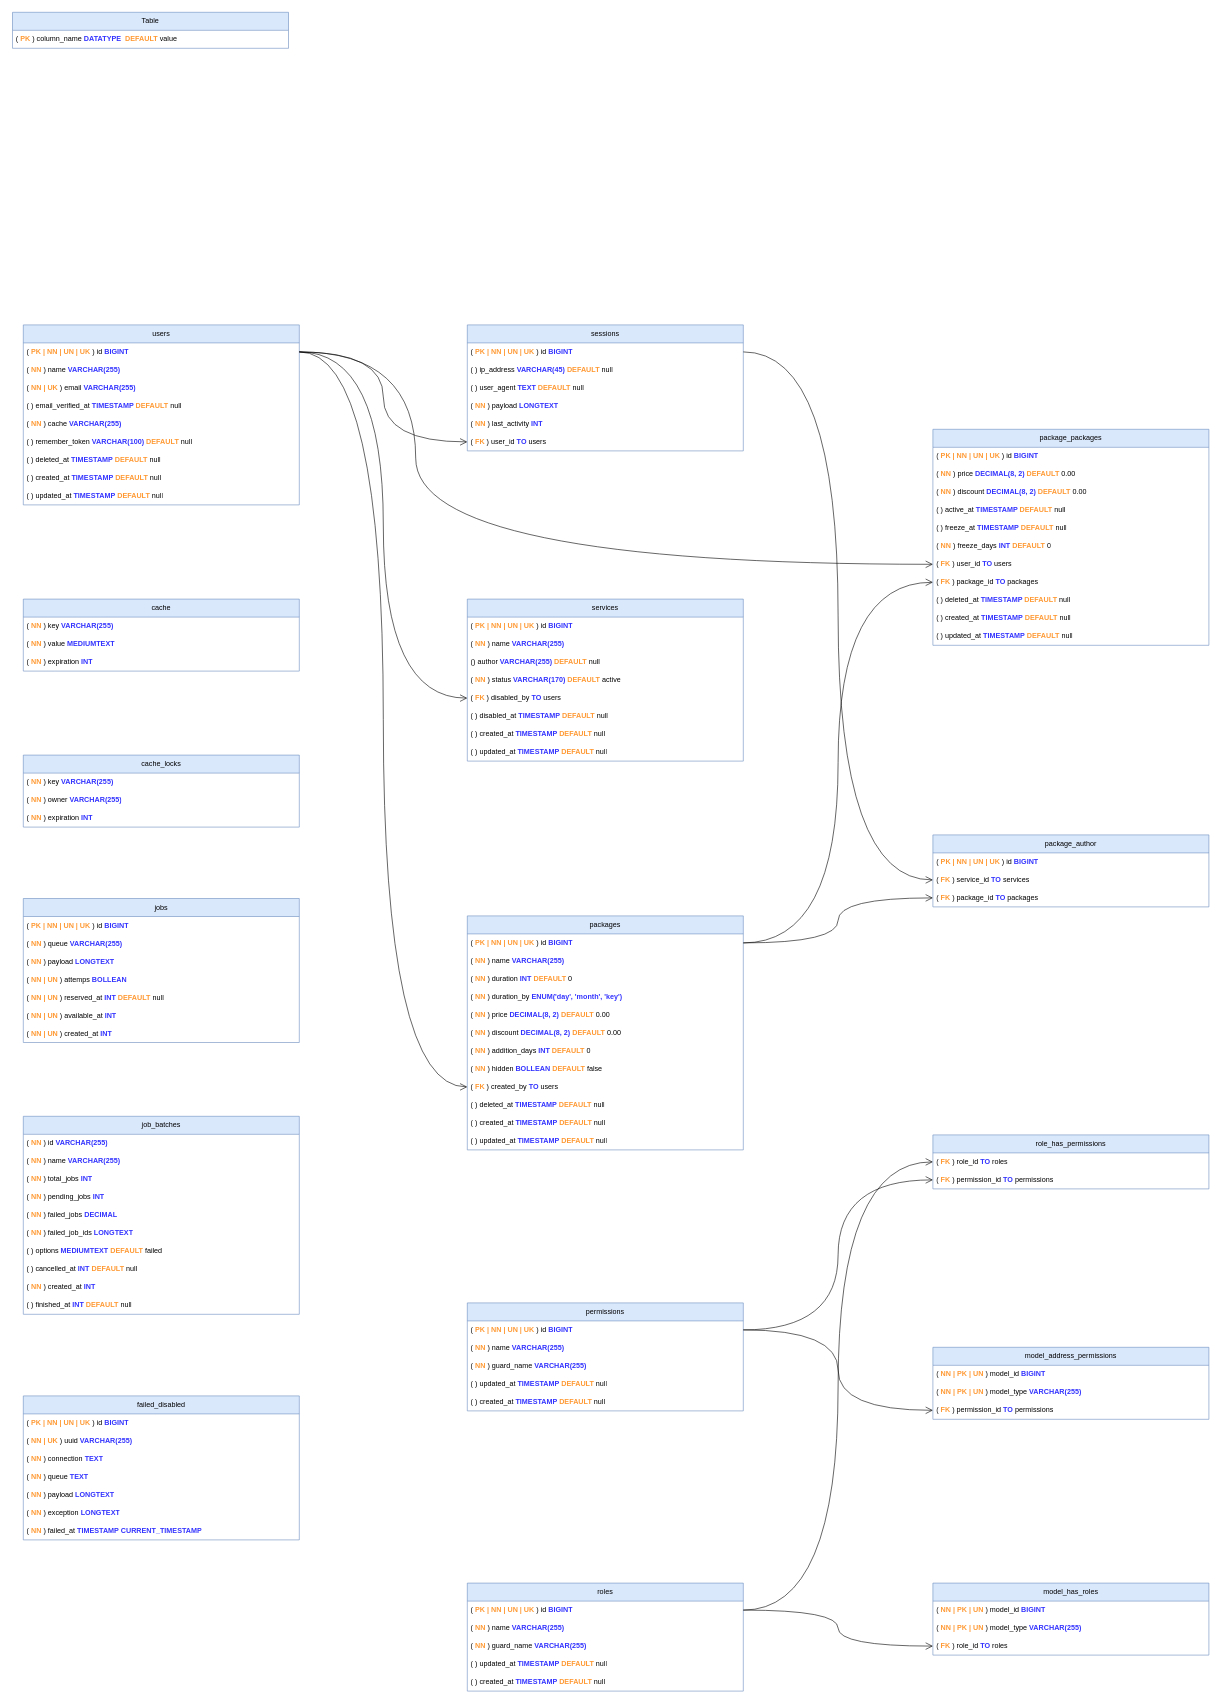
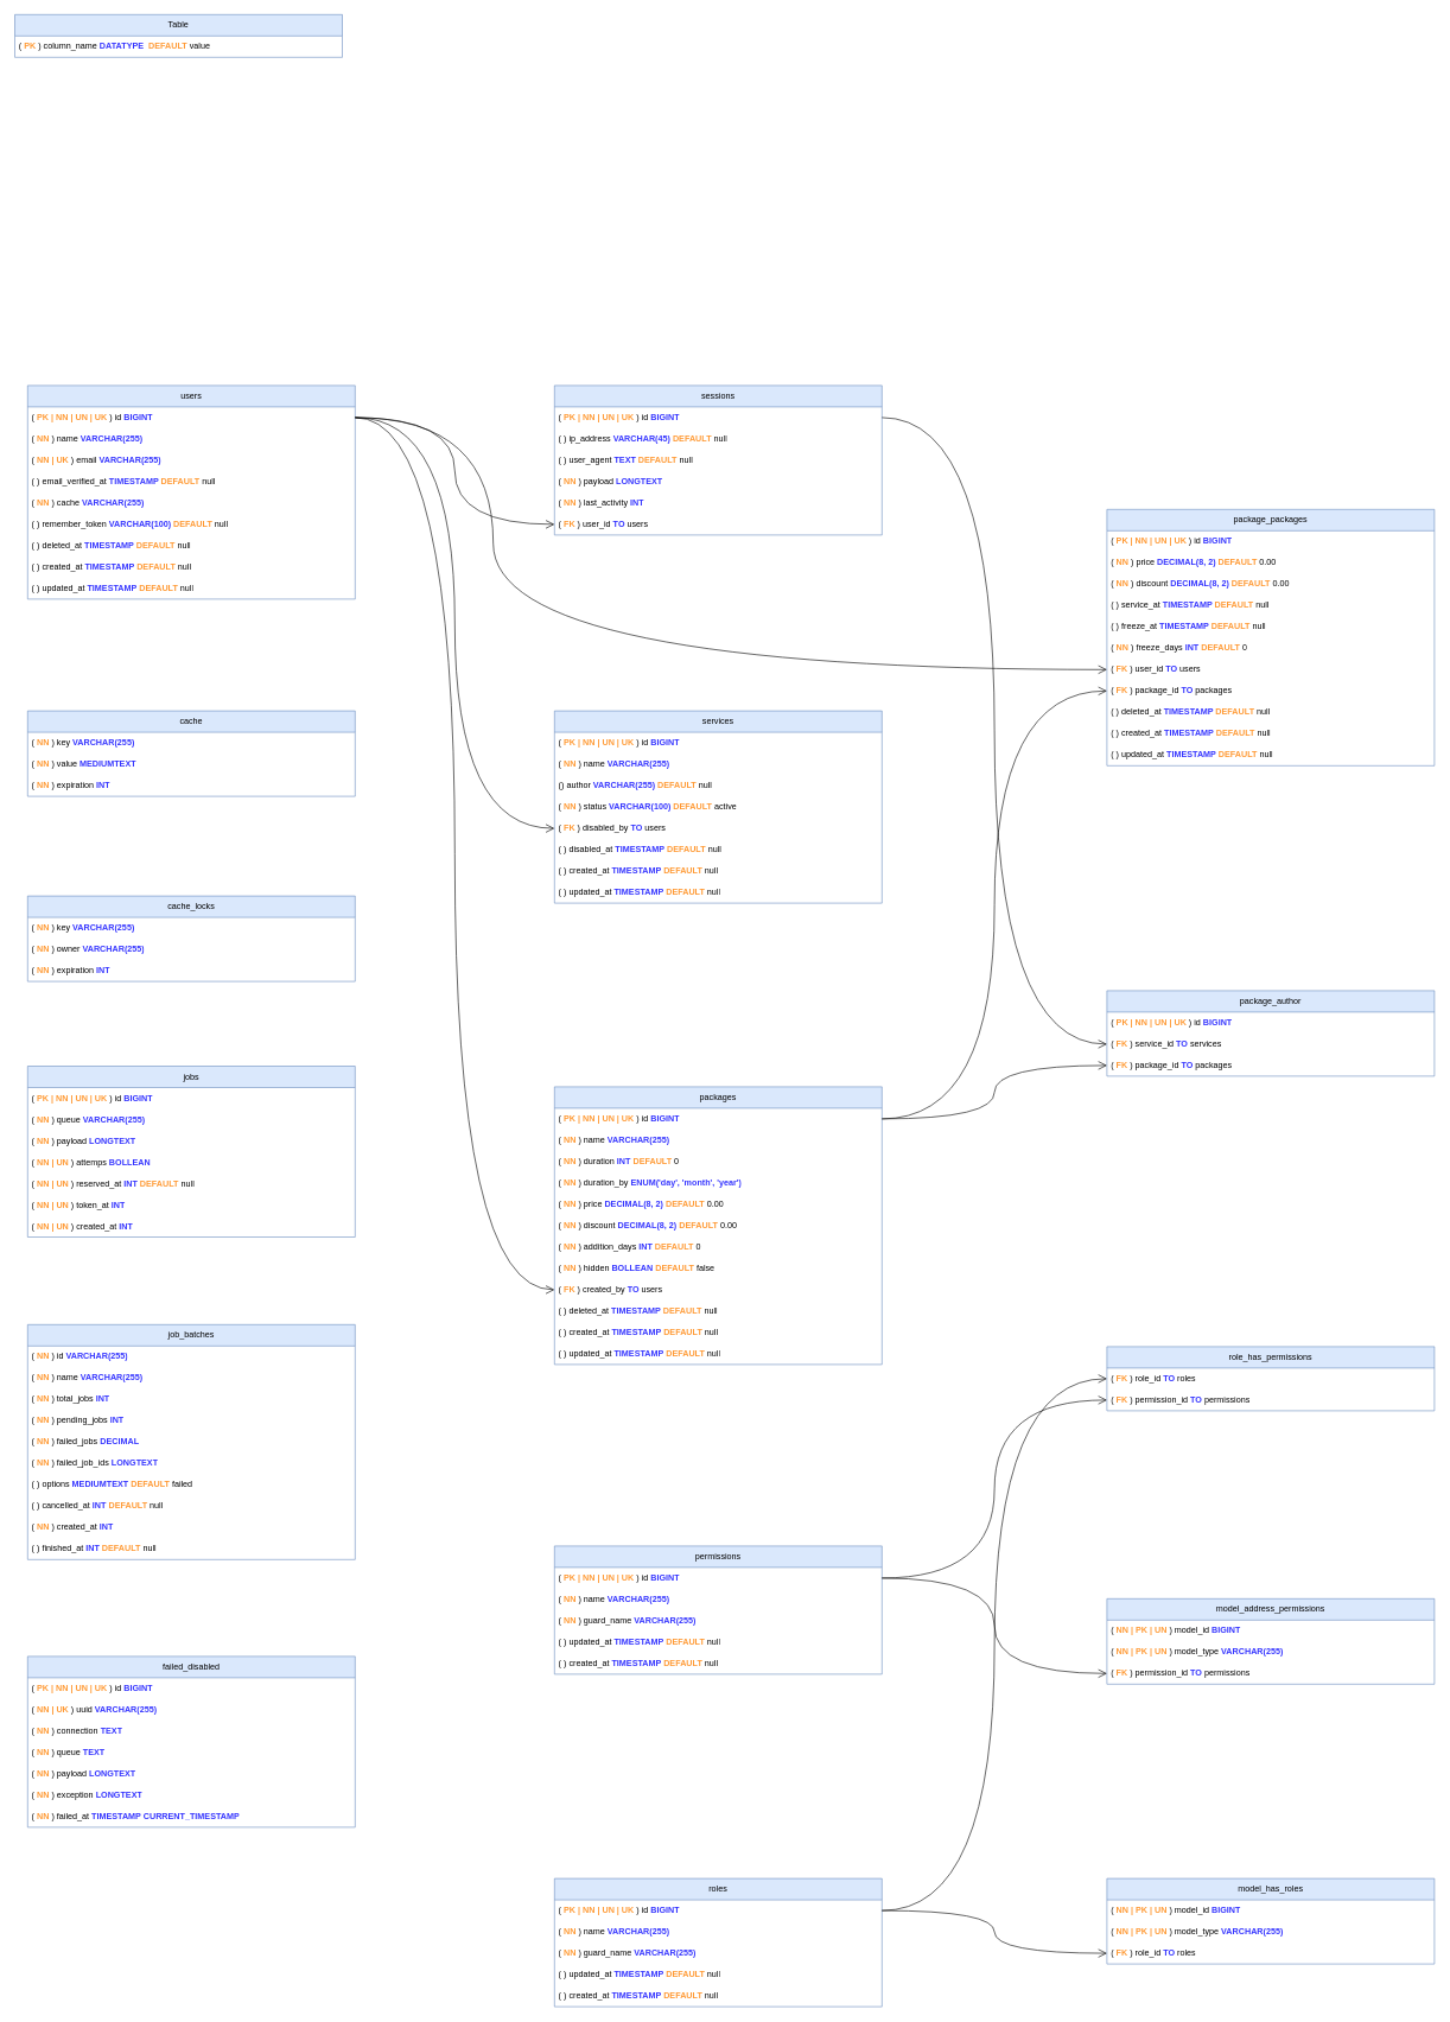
- <mxCell id="85" value="(&lt;b&gt;&lt;font color=&quot;#ff9933&quot;&gt; &lt;/font&gt;&lt;/b&gt;) active_at &lt;font color=&quot;#3333ff&quot;&gt;&lt;b&gt;TIMESTAMP &lt;/b&gt;&lt;/font&gt;&lt;font color=&quot;#ff9933&quot;&gt;&lt;b&gt;DEFAULT&lt;/b&gt;&lt;/font&gt; null" style="text;strokeColor=none;fillColor=none;align=left;verticalAlign=middle;spacingLeft=4;spacingRight=4;overflow=hidden;points=[[0,0.5],[1,0.5]];portConstraint=eastwest;rotatable=0;whiteSpace=wrap;html=1;fontFamily=Helvetica;" vertex="1" parent="81"><mxGeometry y="120" width="460" height="30" as="geometry" /></mxCell>
+ <mxCell id="85" value="(&lt;b&gt;&lt;font color=&quot;#ff9933&quot;&gt; &lt;/font&gt;&lt;/b&gt;) service_at &lt;font color=&quot;#3333ff&quot;&gt;&lt;b&gt;TIMESTAMP &lt;/b&gt;&lt;/font&gt;&lt;font color=&quot;#ff9933&quot;&gt;&lt;b&gt;DEFAULT&lt;/b&gt;&lt;/font&gt; null" style="text;strokeColor=none;fillColor=none;align=left;verticalAlign=middle;spacingLeft=4;spacingRight=4;overflow=hidden;points=[[0,0.5],[1,0.5]];portConstraint=eastwest;rotatable=0;whiteSpace=wrap;html=1;fontFamily=Helvetica;" vertex="1" parent="81"><mxGeometry y="120" width="460" height="30" as="geometry" /></mxCell>
- <mxCell id="61" value="(&amp;nbsp;&lt;b&gt;&lt;font color=&quot;#ff9933&quot;&gt;NN &lt;/font&gt;&lt;/b&gt; ) status &lt;font color=&quot;#3333ff&quot;&gt;&lt;b&gt;VARCHAR(170)&lt;/b&gt;&lt;/font&gt; &lt;font color=&quot;#ff9933&quot;&gt;&lt;b&gt;DEFAULT&lt;/b&gt;&lt;/font&gt; active" style="text;strokeColor=none;fillColor=none;align=left;verticalAlign=middle;spacingLeft=4;spacingRight=4;overflow=hidden;points=[[0,0.5],[1,0.5]];portConstraint=eastwest;rotatable=0;whiteSpace=wrap;html=1;fontFamily=Helvetica;" vertex="1" parent="57"><mxGeometry y="120" width="460" height="30" as="geometry" /></mxCell>
+ <mxCell id="61" value="(&amp;nbsp;&lt;b&gt;&lt;font color=&quot;#ff9933&quot;&gt;NN &lt;/font&gt;&lt;/b&gt; ) status &lt;font color=&quot;#3333ff&quot;&gt;&lt;b&gt;VARCHAR(100)&lt;/b&gt;&lt;/font&gt; &lt;font color=&quot;#ff9933&quot;&gt;&lt;b&gt;DEFAULT&lt;/b&gt;&lt;/font&gt; active" style="text;strokeColor=none;fillColor=none;align=left;verticalAlign=middle;spacingLeft=4;spacingRight=4;overflow=hidden;points=[[0,0.5],[1,0.5]];portConstraint=eastwest;rotatable=0;whiteSpace=wrap;html=1;fontFamily=Helvetica;" vertex="1" parent="57"><mxGeometry y="120" width="460" height="30" as="geometry" /></mxCell>
- <mxCell id="71" value="(&lt;b&gt;&lt;font color=&quot;#ff9933&quot;&gt; NN &lt;/font&gt;&lt;/b&gt;) duration_by &lt;font color=&quot;#3333ff&quot;&gt;&lt;b&gt;ENUM('day', 'month', 'key')&lt;/b&gt;&lt;/font&gt;" style="text;strokeColor=none;fillColor=none;align=left;verticalAlign=middle;spacingLeft=4;spacingRight=4;overflow=hidden;points=[[0,0.5],[1,0.5]];portConstraint=eastwest;rotatable=0;whiteSpace=wrap;html=1;fontFamily=Helvetica;" vertex="1" parent="67"><mxGeometry y="120" width="460" height="30" as="geometry" /></mxCell>
+ <mxCell id="71" value="(&lt;b&gt;&lt;font color=&quot;#ff9933&quot;&gt; NN &lt;/font&gt;&lt;/b&gt;) duration_by &lt;font color=&quot;#3333ff&quot;&gt;&lt;b&gt;ENUM('day', 'month', 'year')&lt;/b&gt;&lt;/font&gt;" style="text;strokeColor=none;fillColor=none;align=left;verticalAlign=middle;spacingLeft=4;spacingRight=4;overflow=hidden;points=[[0,0.5],[1,0.5]];portConstraint=eastwest;rotatable=0;whiteSpace=wrap;html=1;fontFamily=Helvetica;" vertex="1" parent="67"><mxGeometry y="120" width="460" height="30" as="geometry" /></mxCell>
- <mxCell id="36" value="(&lt;b&gt;&lt;font color=&quot;#ff9933&quot;&gt; NN | UN &lt;/font&gt;&lt;/b&gt;) available_at &lt;font color=&quot;#3333ff&quot;&gt;&lt;b&gt;INT&lt;/b&gt;&lt;/font&gt;" style="text;strokeColor=none;fillColor=none;align=left;verticalAlign=middle;spacingLeft=4;spacingRight=4;overflow=hidden;points=[[0,0.5],[1,0.5]];portConstraint=eastwest;rotatable=0;whiteSpace=wrap;html=1;fontFamily=Helvetica;" vertex="1" parent="30"><mxGeometry y="180" width="460" height="30" as="geometry" /></mxCell>
+ <mxCell id="36" value="(&lt;b&gt;&lt;font color=&quot;#ff9933&quot;&gt; NN | UN &lt;/font&gt;&lt;/b&gt;) token_at &lt;font color=&quot;#3333ff&quot;&gt;&lt;b&gt;INT&lt;/b&gt;&lt;/font&gt;" style="text;strokeColor=none;fillColor=none;align=left;verticalAlign=middle;spacingLeft=4;spacingRight=4;overflow=hidden;points=[[0,0.5],[1,0.5]];portConstraint=eastwest;rotatable=0;whiteSpace=wrap;html=1;fontFamily=Helvetica;" vertex="1" parent="30"><mxGeometry y="180" width="460" height="30" as="geometry" /></mxCell>
